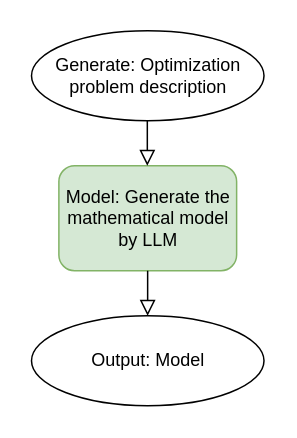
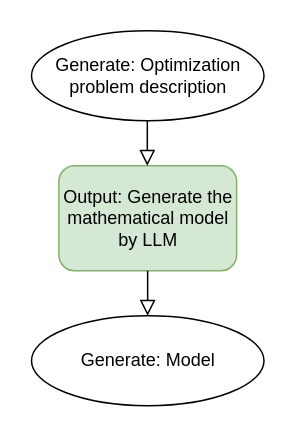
- <mxCell id="3" value="Model: Generate the mathematical model by LLM" style="rounded=1;whiteSpace=wrap;html=1;fontSize=12;glass=0;strokeWidth=1;shadow=0;fillColor=#d5e8d4;strokeColor=#82b366;" vertex="1" parent="1"><mxGeometry x="38.75" y="110" width="118.5" height="70" as="geometry" /></mxCell>
+ <mxCell id="3" value="Output: Generate the mathematical model by LLM" style="rounded=1;whiteSpace=wrap;html=1;fontSize=12;glass=0;strokeWidth=1;shadow=0;fillColor=#d5e8d4;strokeColor=#82b366;" vertex="1" parent="1"><mxGeometry x="38.75" y="110" width="118.5" height="70" as="geometry" /></mxCell>
- <mxCell id="5" value="Output: Model" style="ellipse;whiteSpace=wrap;html=1;" vertex="1" parent="1"><mxGeometry x="20.5" y="210" width="155" height="60" as="geometry" /></mxCell>
+ <mxCell id="5" value="Generate: Model" style="ellipse;whiteSpace=wrap;html=1;" vertex="1" parent="1"><mxGeometry x="20.5" y="210" width="155" height="60" as="geometry" /></mxCell>
